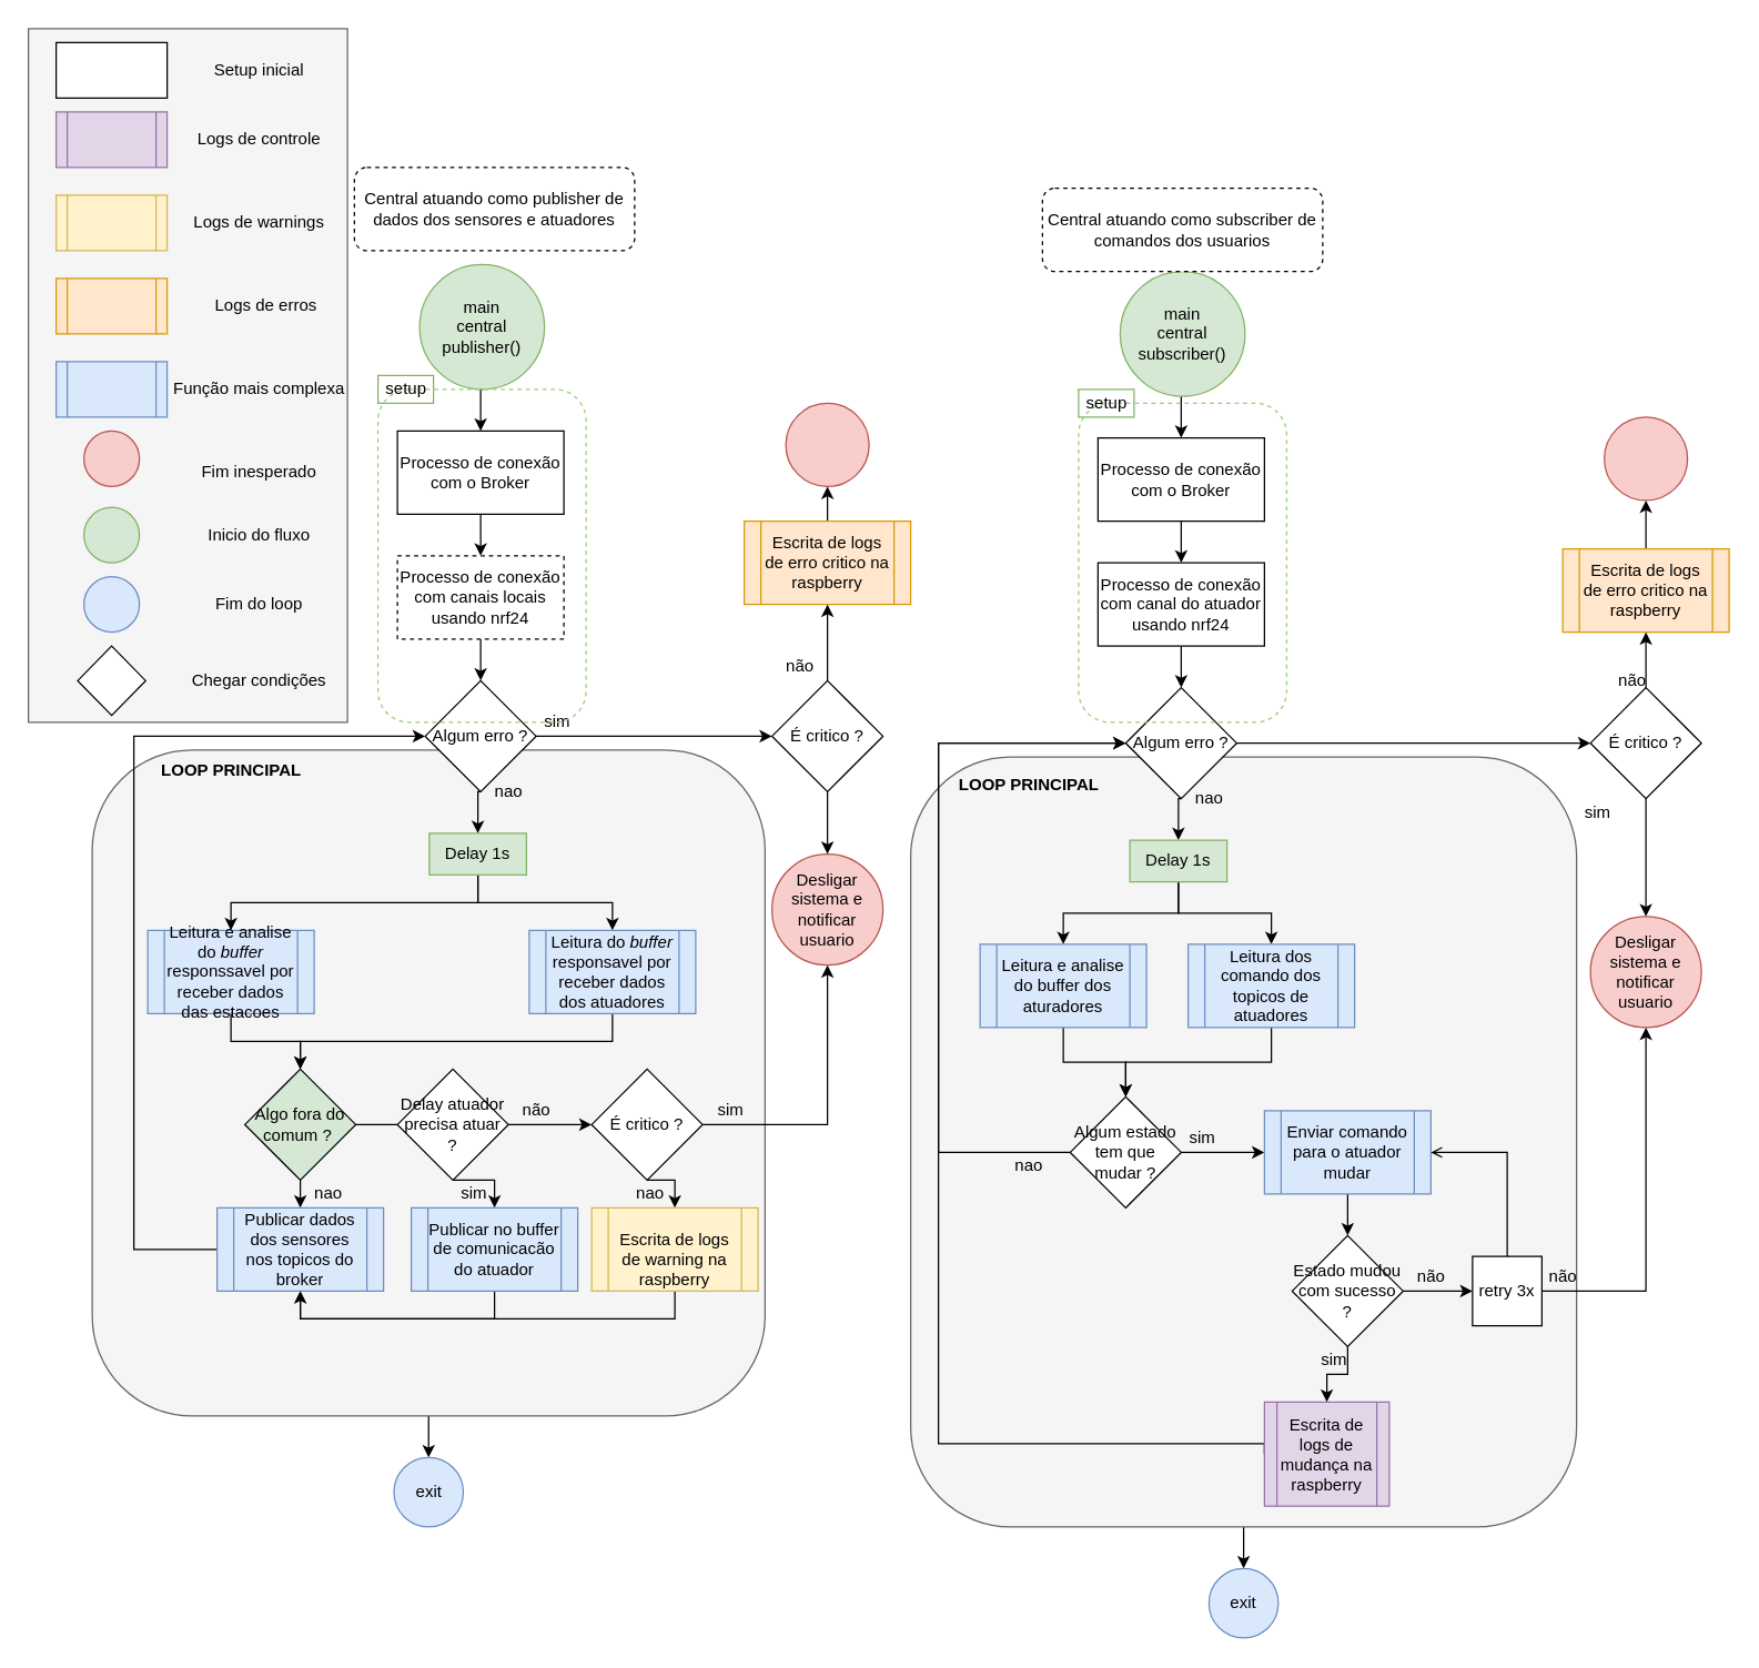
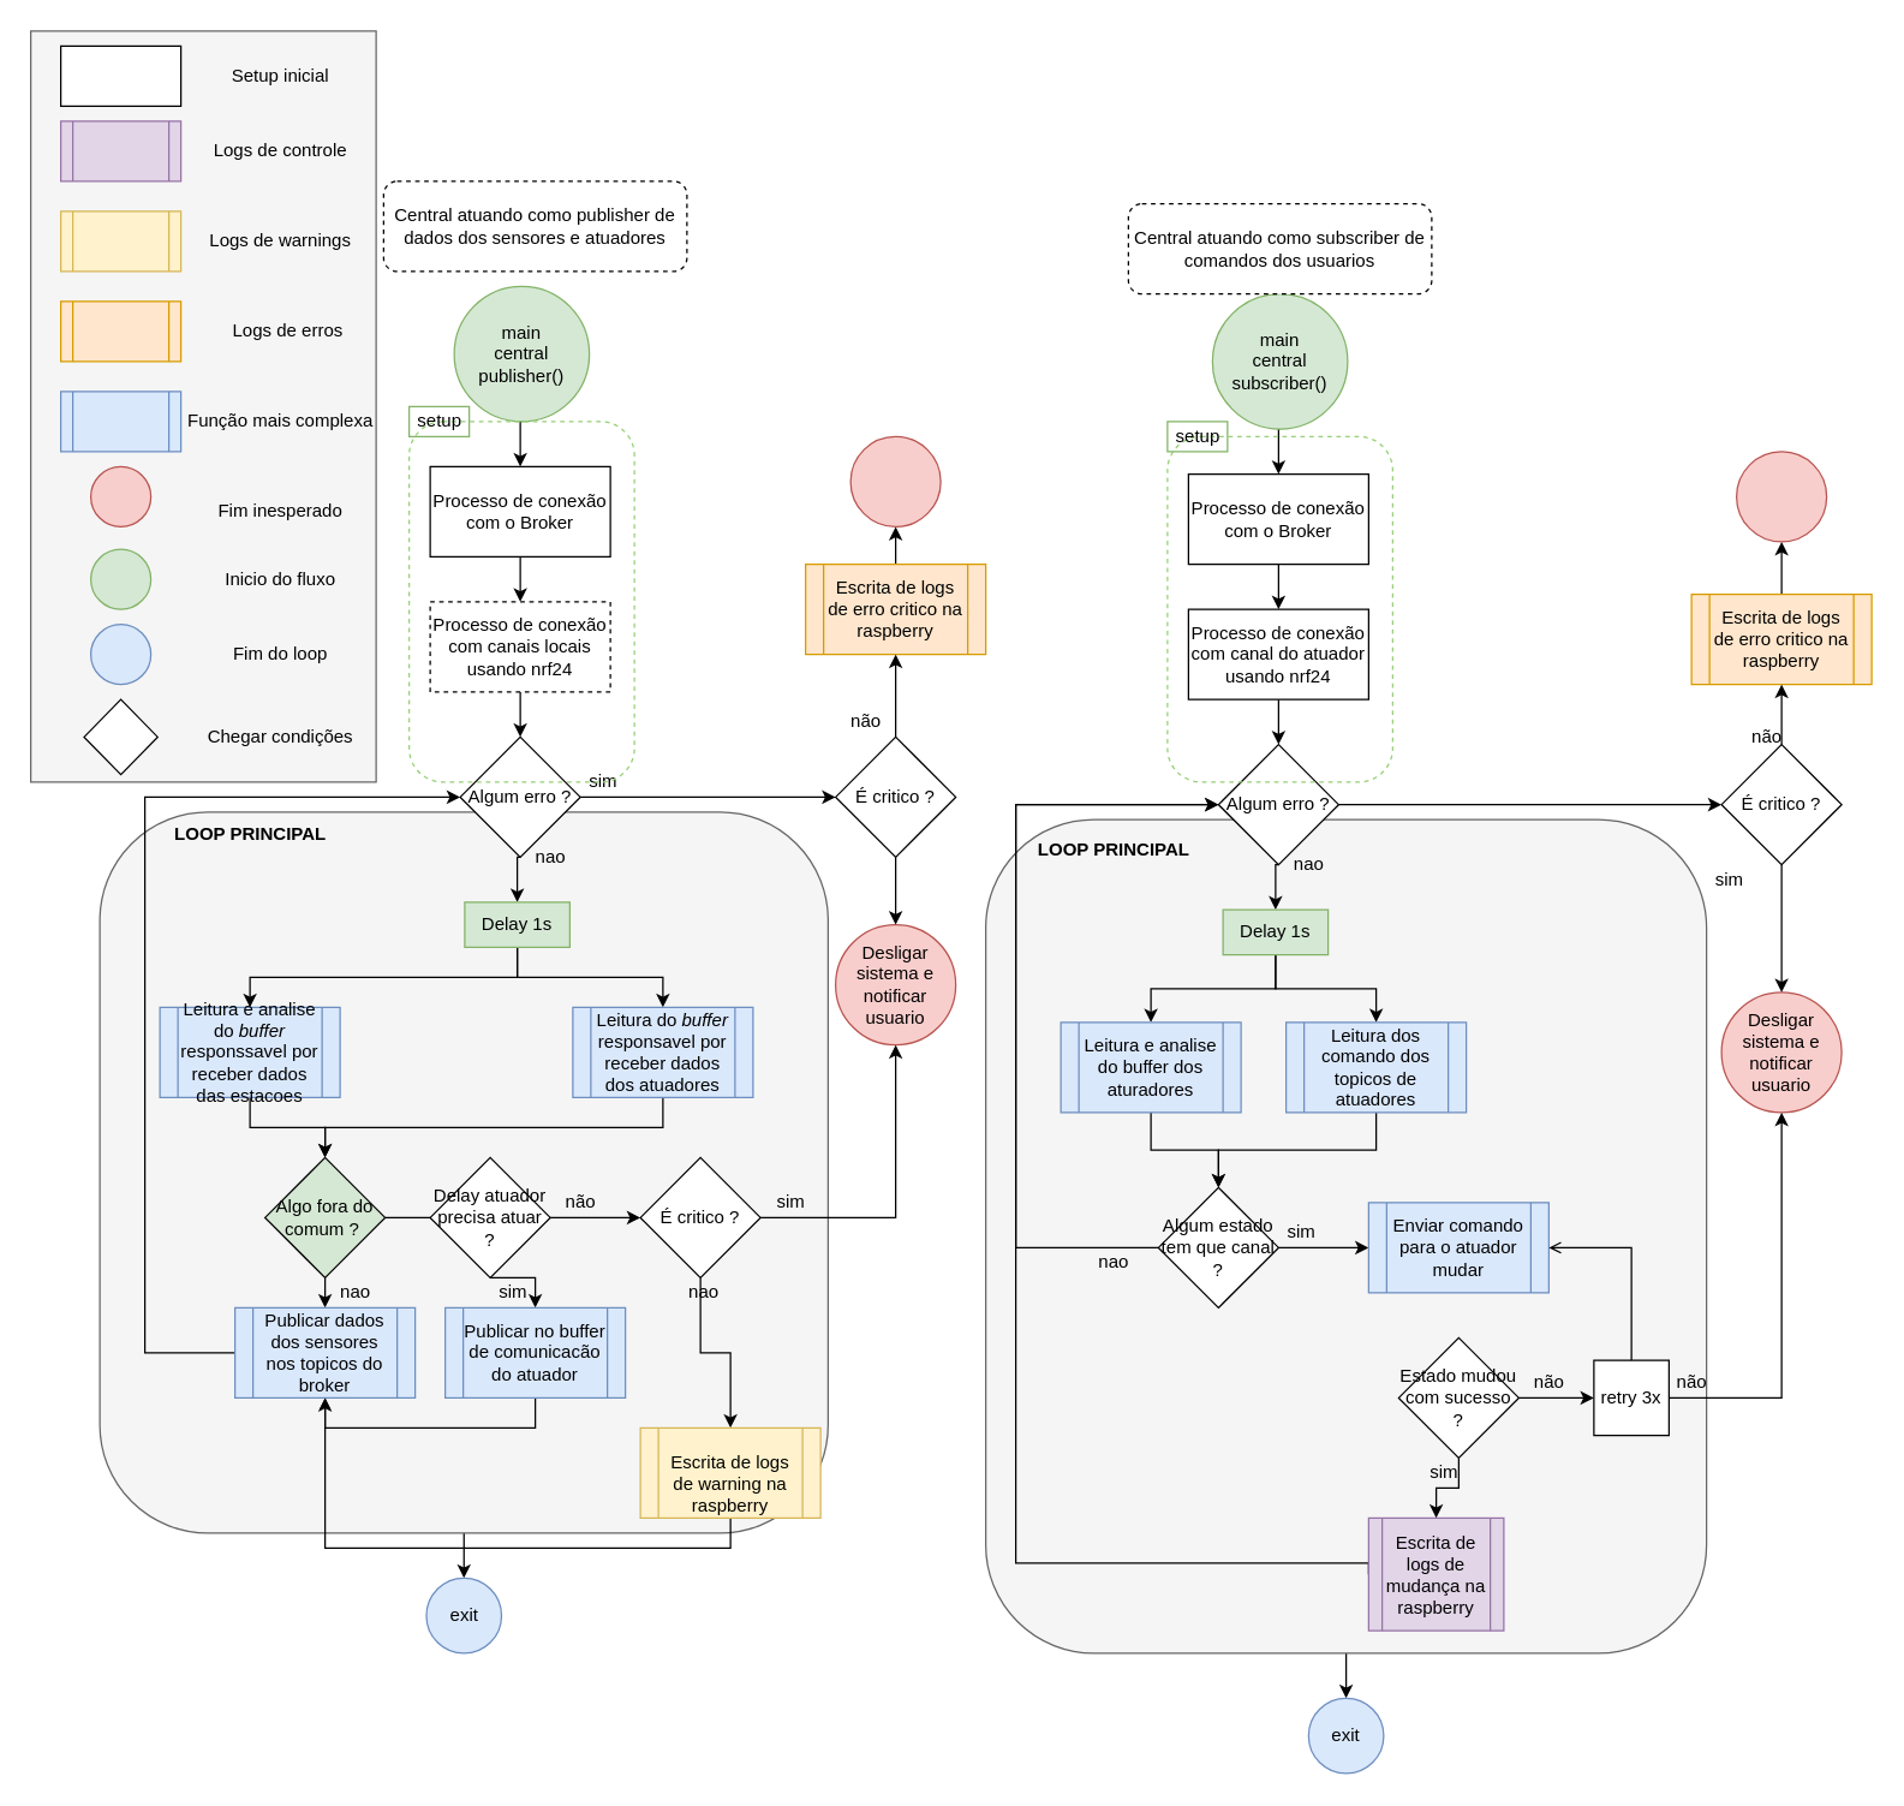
- <mxCell id="64" value="Algum estado tem que mudar ?" style="rhombus;whiteSpace=wrap;html=1;" parent="1" vertex="1"><mxGeometry x="771" y="790" width="80" height="80" as="geometry" /></mxCell>
+ <mxCell id="64" value="Algum estado tem que canal ?" style="rhombus;whiteSpace=wrap;html=1;" parent="1" vertex="1"><mxGeometry x="771" y="790" width="80" height="80" as="geometry" /></mxCell>
- <mxCell id="77" style="edgeStyle=orthogonalEdgeStyle;rounded=0;orthogonalLoop=1;jettySize=auto;html=1;exitX=0.5;exitY=1;exitDx=0;exitDy=0;entryX=0.5;entryY=0;entryDx=0;entryDy=0;" parent="1" source="78" target="81" edge="1"><mxGeometry relative="1" as="geometry" /></mxCell>
- <mxCell id="35" value="&lt;br&gt;Escrita de logs de warning na raspberry" style="shape=process;whiteSpace=wrap;html=1;backgroundOutline=1;fillColor=#fff2cc;strokeColor=#d6b656;" parent="1" vertex="1"><mxGeometry x="426" y="870" width="120" height="60" as="geometry" /></mxCell>
+ <mxCell id="35" value="&lt;br&gt;Escrita de logs de warning na raspberry" style="shape=process;whiteSpace=wrap;html=1;backgroundOutline=1;fillColor=#fff2cc;strokeColor=#d6b656;" parent="1" vertex="1"><mxGeometry x="426" y="950" width="120" height="60" as="geometry" /></mxCell>
